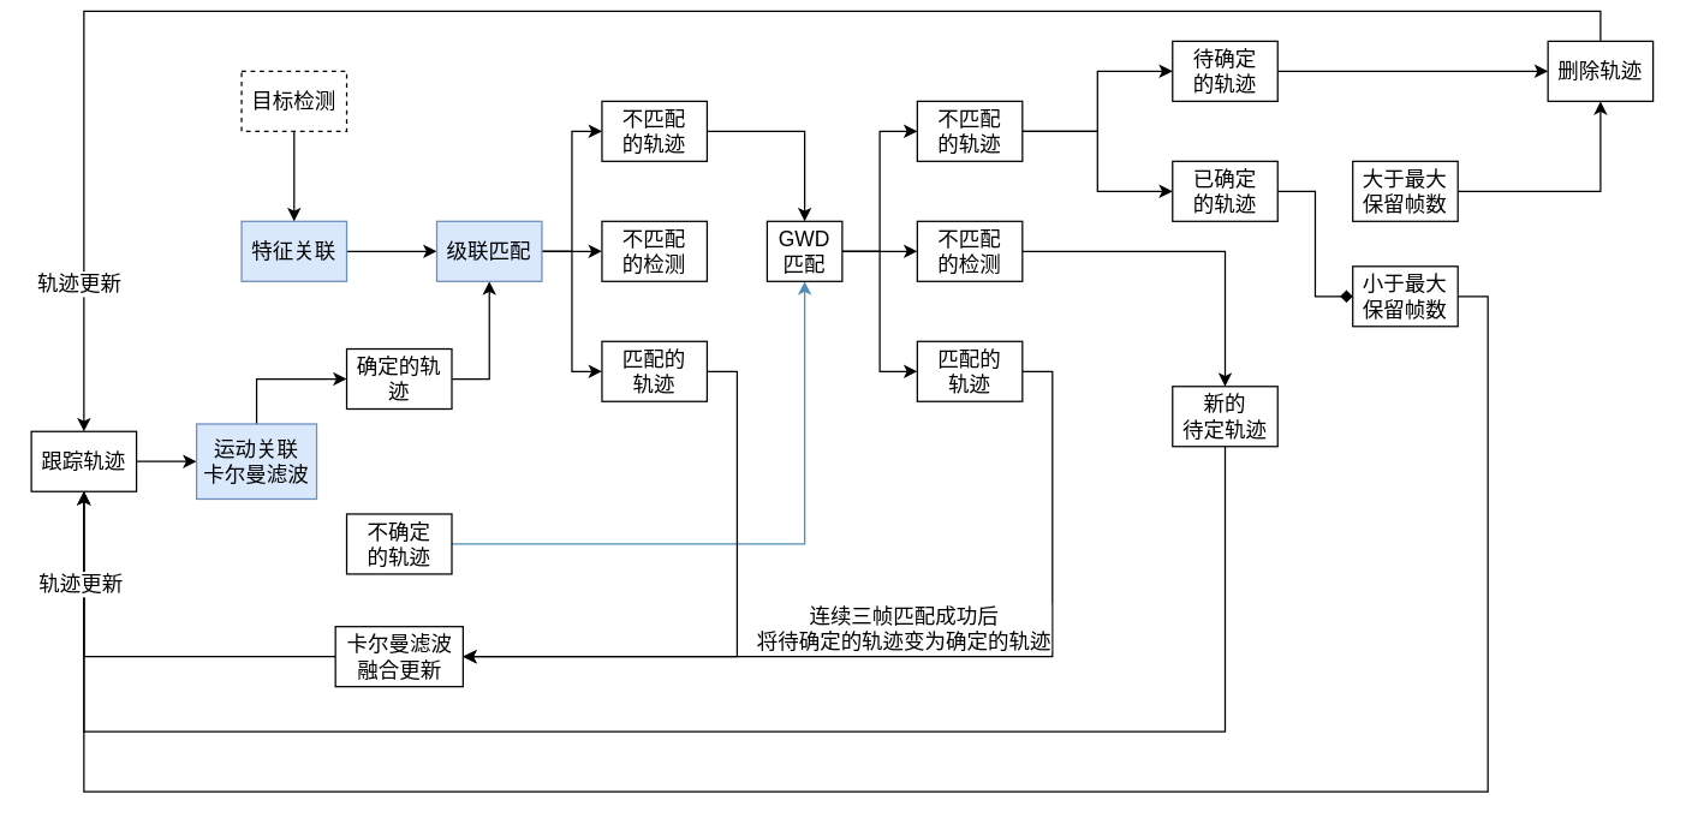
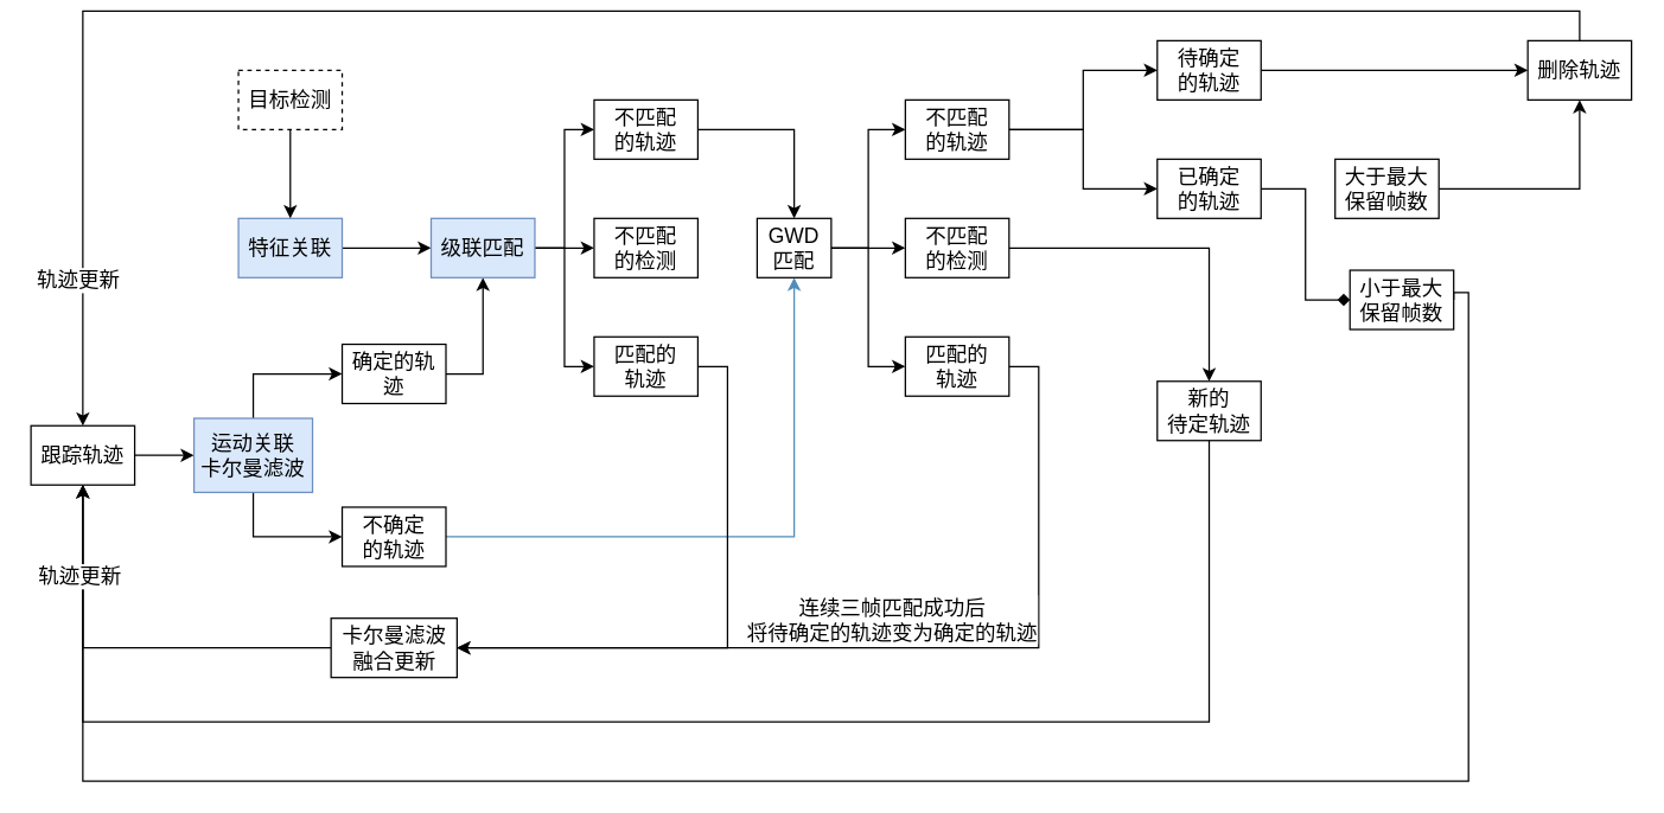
- <mxCell id="49" value="小于最大&lt;div style=&quot;font-size: 14px;&quot;&gt;保留帧数&lt;/div&gt;" style="rounded=0;whiteSpace=wrap;html=1;fontSize=14;" parent="1" vertex="1"><mxGeometry x="900" y="170" width="70" height="40" as="geometry" /></mxCell>
+ <mxCell id="49" value="小于最大&lt;div style=&quot;font-size: 14px;&quot;&gt;保留帧数&lt;/div&gt;" style="rounded=0;whiteSpace=wrap;html=1;fontSize=14;" parent="1" vertex="1"><mxGeometry x="910" y="175" width="70" height="40" as="geometry" /></mxCell>
+ <mxCell id="5" style="edgeStyle=orthogonalEdgeStyle;rounded=0;orthogonalLoop=1;jettySize=auto;html=1;exitX=0.5;exitY=1;exitDx=0;exitDy=0;entryX=0;entryY=0.5;entryDx=0;entryDy=0;fontSize=14;" parent="1" source="6" target="10" edge="1"><mxGeometry relative="1" as="geometry" /></mxCell>
